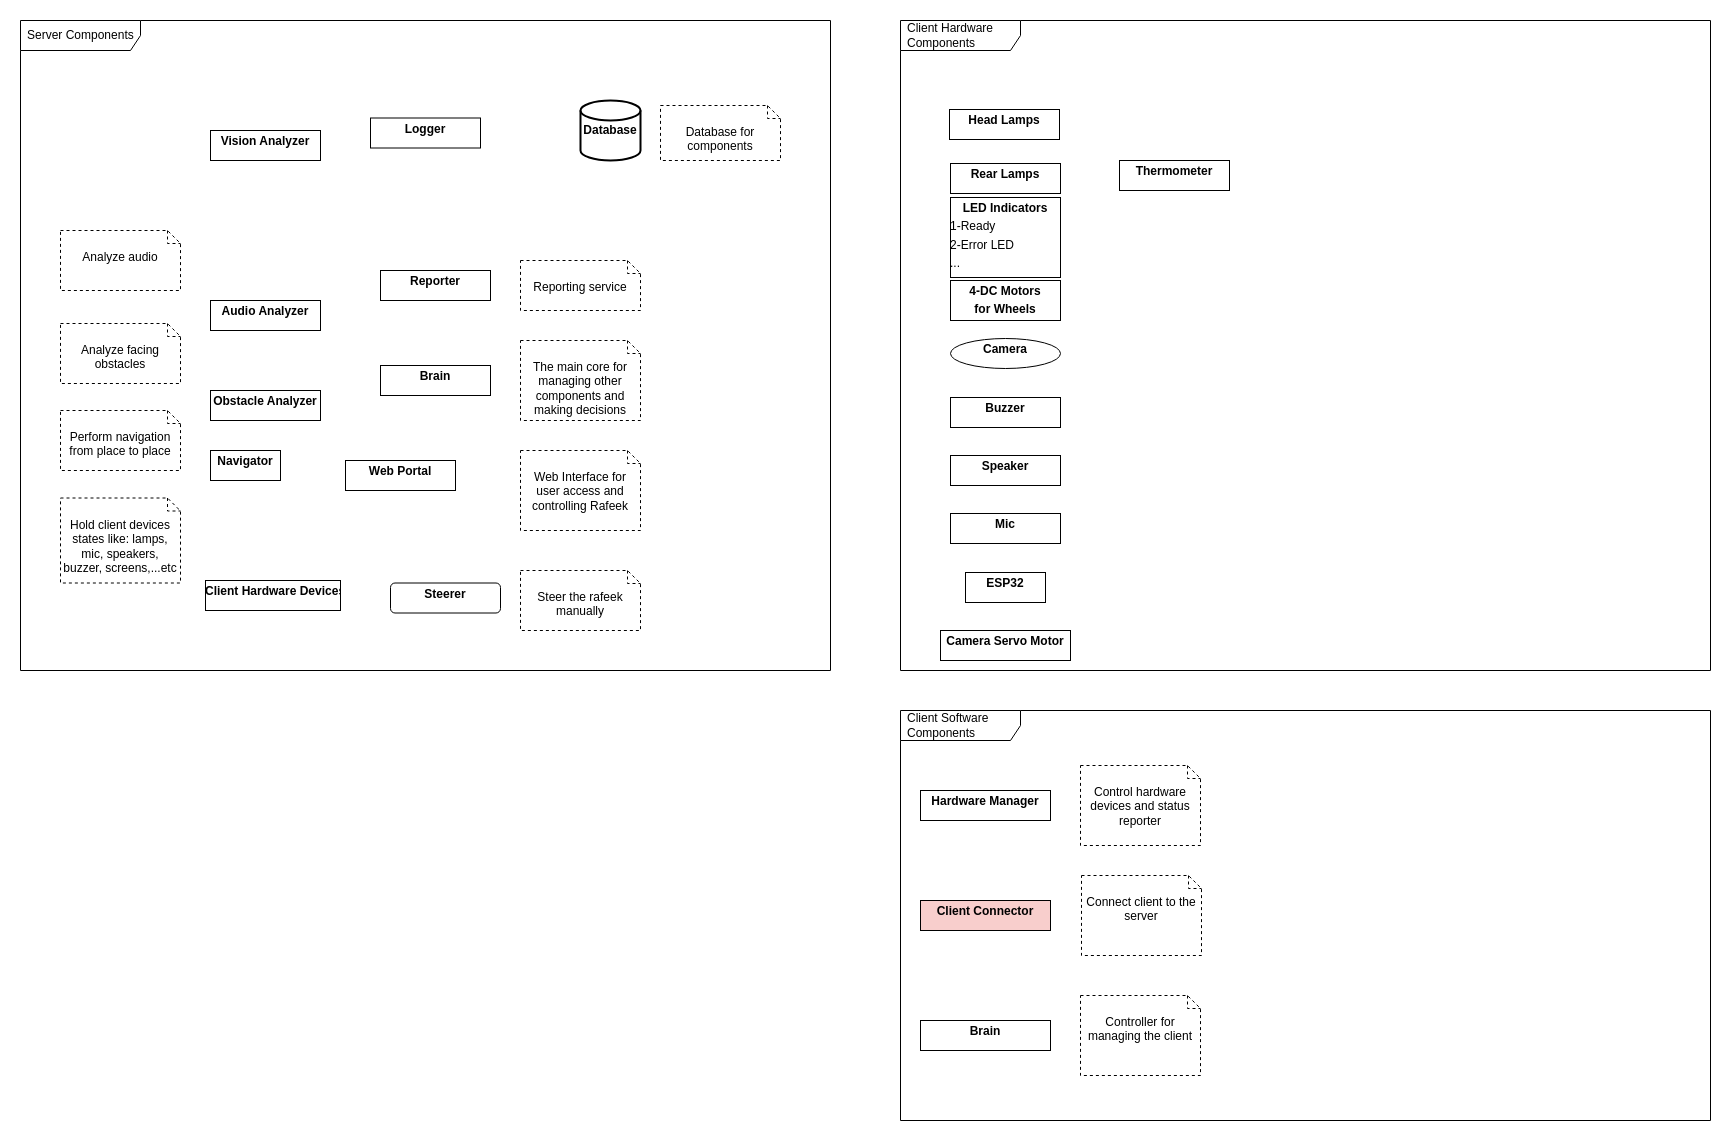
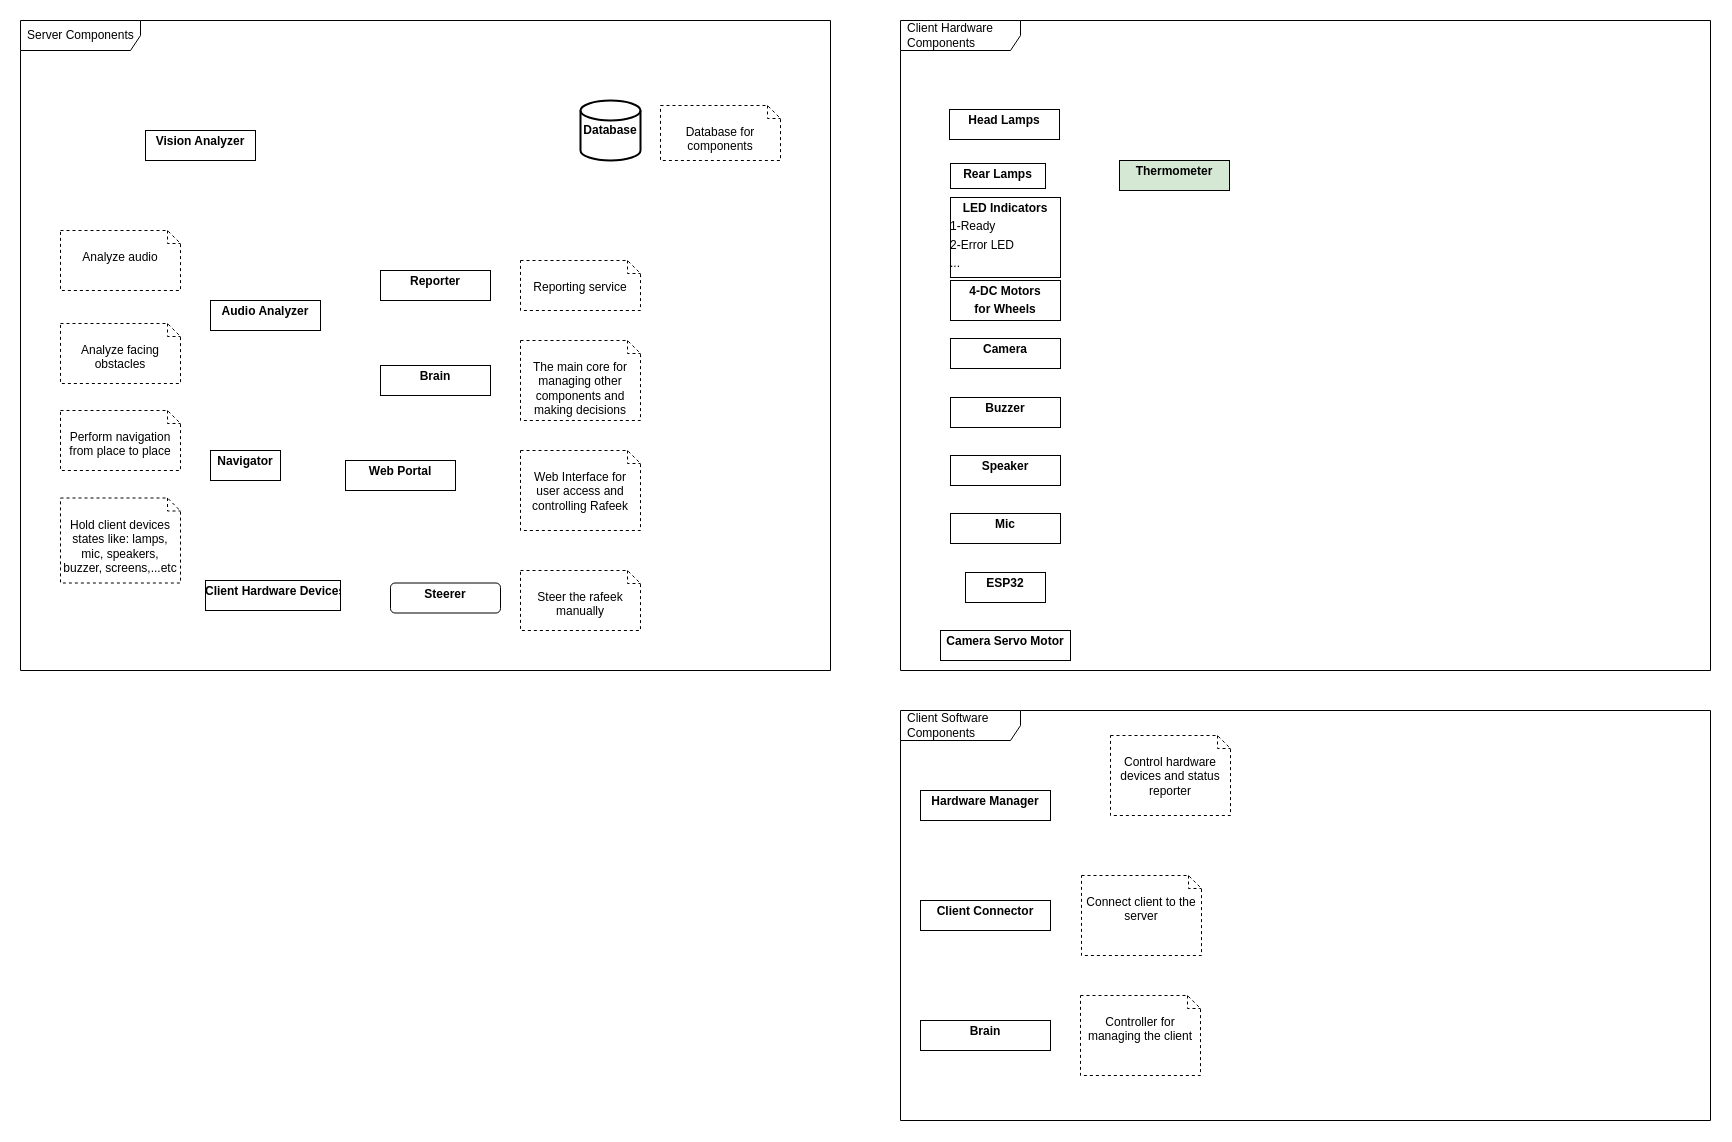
- <mxCell id="20" value="&lt;p style=&quot;margin:0px;margin-top:4px;text-align:center;&quot;&gt;&lt;span&gt;Logger&lt;/span&gt;&lt;/p&gt;" style="verticalAlign=top;align=left;overflow=fill;fontSize=12;fontFamily=Helvetica;html=1;fontStyle=1" parent="1" vertex="1"><mxGeometry x="370" y="117.5" width="110" height="30" as="geometry" /></mxCell>
- <mxCell id="3" value="&lt;p style=&quot;margin:0px;margin-top:4px;text-align:center;&quot;&gt;&lt;b&gt;Vision Analyzer&lt;/b&gt;&lt;/p&gt;" style="verticalAlign=top;align=left;overflow=fill;fontSize=12;fontFamily=Helvetica;html=1;" parent="1" vertex="1"><mxGeometry x="210" y="130" width="110" height="30" as="geometry" /></mxCell>
+ <mxCell id="3" value="&lt;p style=&quot;margin:0px;margin-top:4px;text-align:center;&quot;&gt;&lt;b&gt;Vision Analyzer&lt;/b&gt;&lt;/p&gt;" style="verticalAlign=top;align=left;overflow=fill;fontSize=12;fontFamily=Helvetica;html=1;" parent="1" vertex="1"><mxGeometry x="145" y="130" width="110" height="30" as="geometry" /></mxCell>
- <mxCell id="39" value="&lt;p style=&quot;margin:0px;margin-top:4px;text-align:center;&quot;&gt;&lt;b&gt;Thermometer&lt;/b&gt;&lt;/p&gt;" style="verticalAlign=top;align=left;overflow=fill;fontSize=12;fontFamily=Helvetica;html=1;" parent="1" vertex="1"><mxGeometry x="1119" y="160" width="110" height="30" as="geometry" /></mxCell>
+ <mxCell id="39" value="&lt;p style=&quot;margin:0px;margin-top:4px;text-align:center;&quot;&gt;&lt;b&gt;Thermometer&lt;/b&gt;&lt;/p&gt;" style="verticalAlign=top;align=left;overflow=fill;fontSize=12;fontFamily=Helvetica;html=1;fillColor=#d5e8d4;" parent="1" vertex="1"><mxGeometry x="1119" y="160" width="110" height="30" as="geometry" /></mxCell>
- <mxCell id="25" value="&lt;p style=&quot;margin:0px;margin-top:4px;text-align:center;&quot;&gt;&lt;b&gt;Rear Lamps&lt;/b&gt;&lt;/p&gt;" style="verticalAlign=top;align=left;overflow=fill;fontSize=12;fontFamily=Helvetica;html=1;" parent="1" vertex="1"><mxGeometry x="950" y="163" width="110" height="30" as="geometry" /></mxCell>
+ <mxCell id="25" value="&lt;p style=&quot;margin:0px;margin-top:4px;text-align:center;&quot;&gt;&lt;b&gt;Rear Lamps&lt;/b&gt;&lt;/p&gt;" style="verticalAlign=top;align=left;overflow=fill;fontSize=12;fontFamily=Helvetica;html=1;" parent="1" vertex="1"><mxGeometry x="950" y="163" width="95" height="25" as="geometry" /></mxCell>
- <mxCell id="28" value="&lt;p style=&quot;margin:0px;margin-top:4px;text-align:center;&quot;&gt;&lt;b&gt;Camera&lt;/b&gt;&lt;/p&gt;" style="ellipse;verticalAlign=top;align=left;overflow=fill;fontSize=12;fontFamily=Helvetica;html=1;" parent="1" vertex="1"><mxGeometry x="950" y="338" width="110" height="30" as="geometry" /></mxCell>
+ <mxCell id="28" value="&lt;p style=&quot;margin:0px;margin-top:4px;text-align:center;&quot;&gt;&lt;b&gt;Camera&lt;/b&gt;&lt;/p&gt;" style="verticalAlign=top;align=left;overflow=fill;fontSize=12;fontFamily=Helvetica;html=1;" parent="1" vertex="1"><mxGeometry x="950" y="338" width="110" height="30" as="geometry" /></mxCell>
- <mxCell id="5" value="&lt;p style=&quot;margin:0px;margin-top:4px;text-align:center;&quot;&gt;&lt;b&gt;Obstacle Analyzer&lt;/b&gt;&lt;/p&gt;" style="verticalAlign=top;align=left;overflow=fill;fontSize=12;fontFamily=Helvetica;html=1;" parent="1" vertex="1"><mxGeometry x="210" y="390" width="110" height="30" as="geometry" /></mxCell>
- <mxCell id="36" value="Control hardware devices and status reporter" style="shape=note2;boundedLbl=1;whiteSpace=wrap;html=1;size=13;verticalAlign=top;align=center;dashed=1;" parent="1" vertex="1"><mxGeometry x="1080" y="765" width="120" height="80" as="geometry" /></mxCell>
+ <mxCell id="36" value="Control hardware devices and status reporter" style="shape=note2;boundedLbl=1;whiteSpace=wrap;html=1;size=13;verticalAlign=top;align=center;dashed=1;" parent="1" vertex="1"><mxGeometry x="1110" y="735" width="120" height="80" as="geometry" /></mxCell>
- <mxCell id="37" value="&lt;p style=&quot;margin:0px;margin-top:4px;text-align:center;&quot;&gt;&lt;b&gt;Client Connector&lt;/b&gt;&lt;/p&gt;" style="verticalAlign=top;align=left;overflow=fill;fontSize=12;fontFamily=Helvetica;html=1;fillColor=#f8cecc;" parent="1" vertex="1"><mxGeometry x="920" y="900" width="130" height="30" as="geometry" /></mxCell>
+ <mxCell id="37" value="&lt;p style=&quot;margin:0px;margin-top:4px;text-align:center;&quot;&gt;&lt;b&gt;Client Connector&lt;/b&gt;&lt;/p&gt;" style="verticalAlign=top;align=left;overflow=fill;fontSize=12;fontFamily=Helvetica;html=1;" parent="1" vertex="1"><mxGeometry x="920" y="900" width="130" height="30" as="geometry" /></mxCell>
